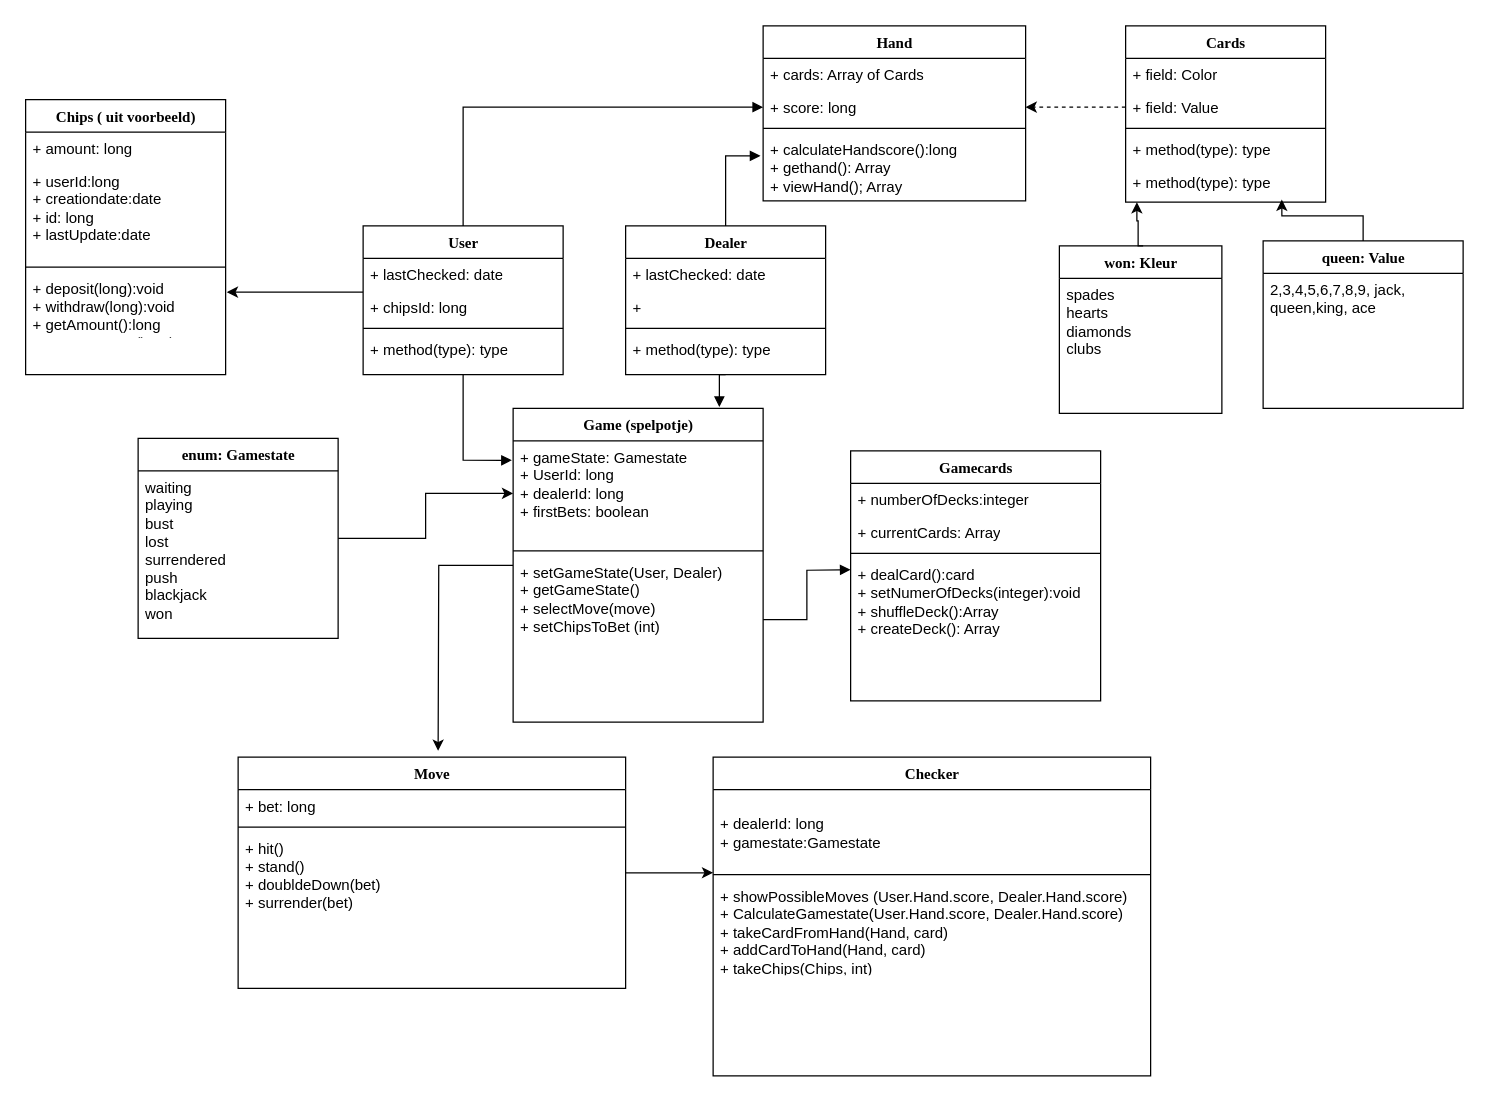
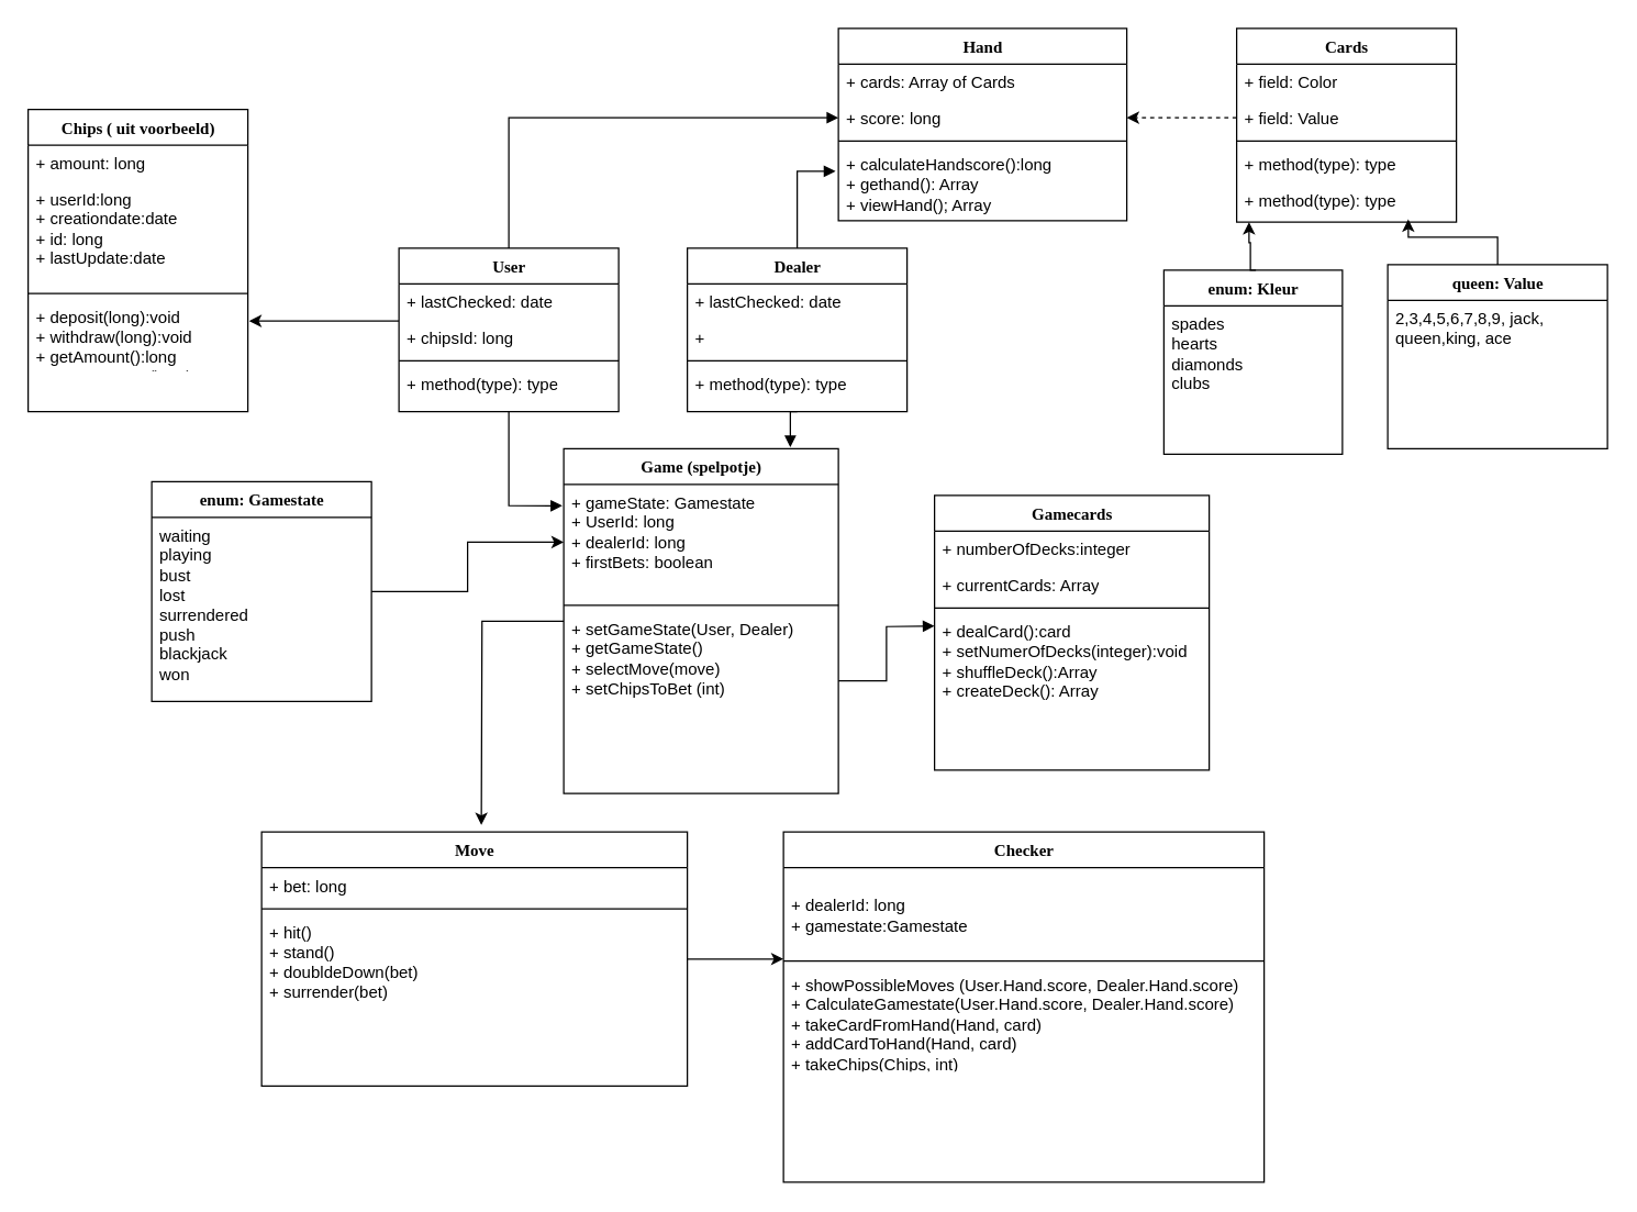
- <mxCell id="29" value="won: Kleur" style="swimlane;html=1;fontStyle=1;align=center;verticalAlign=top;childLayout=stackLayout;horizontal=1;startSize=26;horizontalStack=0;resizeParent=1;resizeLast=0;collapsible=1;marginBottom=0;swimlaneFillColor=#ffffff;rounded=0;shadow=0;comic=0;labelBackgroundColor=none;strokeWidth=1;fillColor=none;fontFamily=Verdana;fontSize=12" parent="1" vertex="1"><mxGeometry x="847" y="196" width="130" height="134" as="geometry" /></mxCell>
+ <mxCell id="29" value="enum: Kleur" style="swimlane;html=1;fontStyle=1;align=center;verticalAlign=top;childLayout=stackLayout;horizontal=1;startSize=26;horizontalStack=0;resizeParent=1;resizeLast=0;collapsible=1;marginBottom=0;swimlaneFillColor=#ffffff;rounded=0;shadow=0;comic=0;labelBackgroundColor=none;strokeWidth=1;fillColor=none;fontFamily=Verdana;fontSize=12" parent="1" vertex="1"><mxGeometry x="847" y="196" width="130" height="134" as="geometry" /></mxCell>
